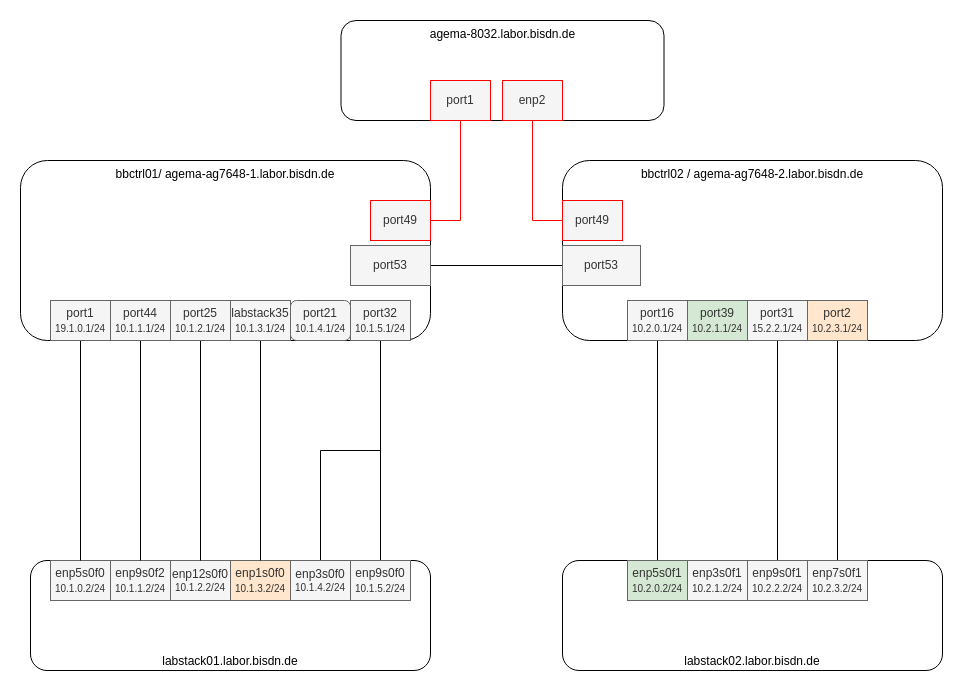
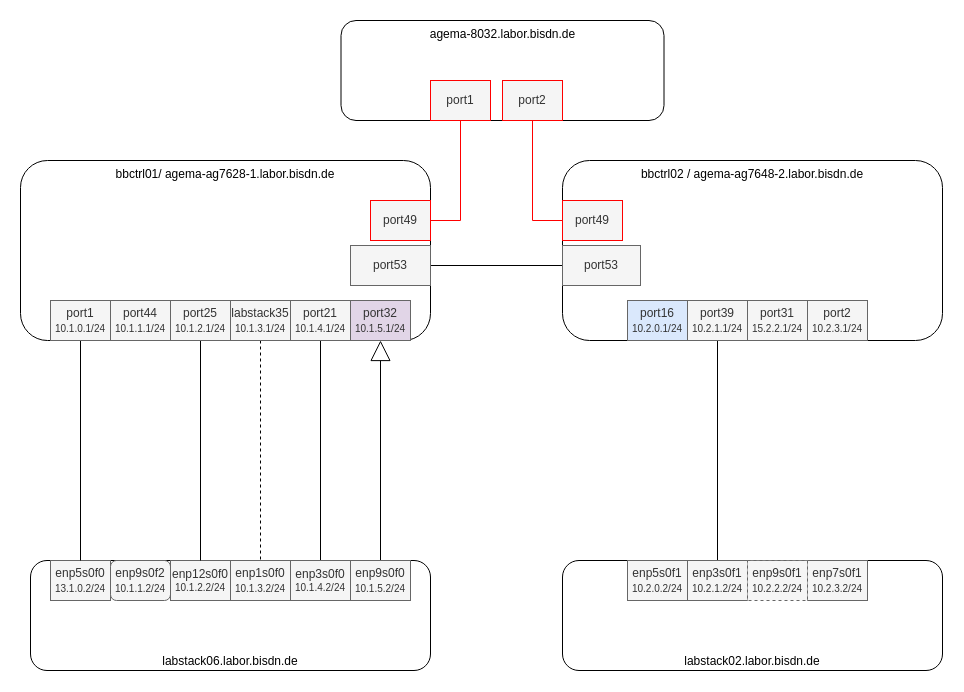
- <mxCell id="42" value="&lt;div&gt;enp2&lt;/div&gt;" style="rounded=0;whiteSpace=wrap;html=1;fillColor=#f5f5f5;strokeColor=#FF0000;fontColor=#333333;" parent="1" vertex="1"><mxGeometry x="502" y="80" width="60" height="40" as="geometry" /></mxCell>
+ <mxCell id="42" value="&lt;div&gt;port2&lt;/div&gt;" style="rounded=0;whiteSpace=wrap;html=1;fillColor=#f5f5f5;strokeColor=#FF0000;fontColor=#333333;" parent="1" vertex="1"><mxGeometry x="502" y="80" width="60" height="40" as="geometry" /></mxCell>
- <mxCell id="20" value="bbctrl01/ agema-ag7648-1.labor.bisdn.de" style="rounded=1;whiteSpace=wrap;html=1;verticalAlign=top;align=center;" parent="1" vertex="1"><mxGeometry x="20" y="160" width="410" height="180" as="geometry" /></mxCell>
+ <mxCell id="20" value="bbctrl01/ agema-ag7628-1.labor.bisdn.de" style="rounded=1;whiteSpace=wrap;html=1;verticalAlign=top;align=center;" parent="1" vertex="1"><mxGeometry x="20" y="160" width="410" height="180" as="geometry" /></mxCell>
- <mxCell id="27" value="port1&lt;br&gt;&lt;font style=&quot;font-size: 10px&quot;&gt;19.1.0.1/24&lt;/font&gt;" style="rounded=0;whiteSpace=wrap;html=1;fillColor=#f5f5f5;strokeColor=#666666;fontColor=#333333;" parent="1" vertex="1"><mxGeometry x="50" y="300" width="60" height="40" as="geometry" /></mxCell>
+ <mxCell id="27" value="port1&lt;br&gt;&lt;font style=&quot;font-size: 10px&quot;&gt;10.1.0.1/24&lt;/font&gt;" style="rounded=0;whiteSpace=wrap;html=1;fillColor=#f5f5f5;strokeColor=#666666;fontColor=#333333;" parent="1" vertex="1"><mxGeometry x="50" y="300" width="60" height="40" as="geometry" /></mxCell>
- <mxCell id="35" value="port21&lt;br&gt;&lt;font style=&quot;font-size: 10px&quot;&gt;10.1.4.1/24&lt;/font&gt;" style="whiteSpace=wrap;html=1;fillColor=#f5f5f5;strokeColor=#666666;fontColor=#333333;rounded=1;" parent="1" vertex="1"><mxGeometry x="290" y="300" width="60" height="40" as="geometry" /></mxCell>
+ <mxCell id="35" value="port21&lt;br&gt;&lt;font style=&quot;font-size: 10px&quot;&gt;10.1.4.1/24&lt;/font&gt;" style="rounded=0;whiteSpace=wrap;html=1;fillColor=#f5f5f5;strokeColor=#666666;fontColor=#333333;" parent="1" vertex="1"><mxGeometry x="290" y="300" width="60" height="40" as="geometry" /></mxCell>
- <mxCell id="34" value="&lt;div&gt;port32&lt;/div&gt;&lt;div&gt;&lt;font style=&quot;font-size: 10px&quot;&gt;10.1.5.1/24&lt;/font&gt;&lt;/div&gt;" style="rounded=0;whiteSpace=wrap;html=1;fillColor=#f5f5f5;strokeColor=#666666;fontColor=#333333;" parent="1" vertex="1"><mxGeometry x="350" y="300" width="60" height="40" as="geometry" /></mxCell>
+ <mxCell id="34" value="&lt;div&gt;port32&lt;/div&gt;&lt;div&gt;&lt;font style=&quot;font-size: 10px&quot;&gt;10.1.5.1/24&lt;/font&gt;&lt;/div&gt;" style="rounded=0;whiteSpace=wrap;html=1;fillColor=#e1d5e7;strokeColor=#666666;fontColor=#333333;" parent="1" vertex="1"><mxGeometry x="350" y="300" width="60" height="40" as="geometry" /></mxCell>
- <mxCell id="22" value="port16&lt;br style=&quot;font-size: 10px&quot;&gt;&lt;font size=&quot;1&quot;&gt;10.2.0.1/24&lt;/font&gt;" style="rounded=0;whiteSpace=wrap;html=1;fillColor=#f5f5f5;strokeColor=#666666;fontColor=#333333;" parent="1" vertex="1"><mxGeometry x="627" y="300" width="60" height="40" as="geometry" /></mxCell>
+ <mxCell id="22" value="port16&lt;br style=&quot;font-size: 10px&quot;&gt;&lt;font size=&quot;1&quot;&gt;10.2.0.1/24&lt;/font&gt;" style="rounded=0;whiteSpace=wrap;html=1;fillColor=#dae8fc;strokeColor=#666666;fontColor=#333333;" parent="1" vertex="1"><mxGeometry x="627" y="300" width="60" height="40" as="geometry" /></mxCell>
- <mxCell id="23" value="port39&lt;br style=&quot;font-size: 10px&quot;&gt;&lt;font size=&quot;1&quot;&gt;10.2.1.1/24&lt;/font&gt;" style="rounded=0;whiteSpace=wrap;html=1;fillColor=#d5e8d4;strokeColor=#666666;fontColor=#333333;" parent="1" vertex="1"><mxGeometry x="687" y="300" width="60" height="40" as="geometry" /></mxCell>
+ <mxCell id="23" value="port39&lt;br style=&quot;font-size: 10px&quot;&gt;&lt;font size=&quot;1&quot;&gt;10.2.1.1/24&lt;/font&gt;" style="rounded=0;whiteSpace=wrap;html=1;fillColor=#f5f5f5;strokeColor=#666666;fontColor=#333333;" parent="1" vertex="1"><mxGeometry x="687" y="300" width="60" height="40" as="geometry" /></mxCell>
- <mxCell id="24" value="port2&lt;br&gt;&lt;font style=&quot;font-size: 10px&quot;&gt;10.2.3.1/24&lt;/font&gt;" style="rounded=0;whiteSpace=wrap;html=1;fillColor=#ffe6cc;strokeColor=#666666;fontColor=#333333;" parent="1" vertex="1"><mxGeometry x="807" y="300" width="60" height="40" as="geometry" /></mxCell>
+ <mxCell id="24" value="port2&lt;br&gt;&lt;font style=&quot;font-size: 10px&quot;&gt;10.2.3.1/24&lt;/font&gt;" style="rounded=0;whiteSpace=wrap;html=1;fillColor=#f5f5f5;strokeColor=#666666;fontColor=#333333;" parent="1" vertex="1"><mxGeometry x="807" y="300" width="60" height="40" as="geometry" /></mxCell>
- <mxCell id="28" style="edgeStyle=orthogonalEdgeStyle;rounded=0;orthogonalLoop=1;jettySize=auto;html=1;exitX=0.5;exitY=1;exitDx=0;exitDy=0;entryX=0.5;entryY=1;entryDx=0;entryDy=0;endArrow=none;endFill=0;endSize=18;" parent="1" source="29" target="13" edge="1"><mxGeometry relative="1" as="geometry" /></mxCell>
- <mxCell id="30" style="edgeStyle=orthogonalEdgeStyle;rounded=0;orthogonalLoop=1;jettySize=auto;html=1;exitX=0.5;exitY=1;exitDx=0;exitDy=0;entryX=0.5;entryY=1;entryDx=0;entryDy=0;endArrow=none;endFill=0;endSize=18;" parent="1" source="31" target="14" edge="1"><mxGeometry relative="1" as="geometry" /></mxCell>
+ <mxCell id="30" style="edgeStyle=orthogonalEdgeStyle;rounded=0;orthogonalLoop=1;jettySize=auto;html=1;exitX=0.5;exitY=1;exitDx=0;exitDy=0;entryX=0.5;entryY=1;entryDx=0;entryDy=0;endArrow=none;endFill=0;endSize=18;dashed=1;" parent="1" source="31" target="14" edge="1"><mxGeometry relative="1" as="geometry" /></mxCell>
- <mxCell id="18" style="edgeStyle=orthogonalEdgeStyle;rounded=0;orthogonalLoop=1;jettySize=auto;html=1;exitX=0.5;exitY=1;exitDx=0;exitDy=0;endArrow=none;endFill=0;endSize=18;" parent="1" source="19" target="34" edge="1"><mxGeometry relative="1" as="geometry" /></mxCell>
+ <mxCell id="18" style="edgeStyle=orthogonalEdgeStyle;rounded=0;orthogonalLoop=1;jettySize=auto;html=1;exitX=0.5;exitY=1;exitDx=0;exitDy=0;entryX=0.5;entryY=1;entryDx=0;entryDy=0;endArrow=none;endFill=0;endSize=18;" parent="1" source="19" target="35" edge="1"><mxGeometry relative="1" as="geometry" /></mxCell>
- <mxCell id="4" style="edgeStyle=orthogonalEdgeStyle;rounded=0;orthogonalLoop=1;jettySize=auto;html=1;exitX=0.5;exitY=0;exitDx=0;exitDy=0;entryX=0.5;entryY=1;entryDx=0;entryDy=0;endArrow=none;endFill=0;endSize=18;" parent="1" source="5" target="22" edge="1"><mxGeometry relative="1" as="geometry" /></mxCell>
+ <mxCell id="6" style="edgeStyle=orthogonalEdgeStyle;rounded=0;orthogonalLoop=1;jettySize=auto;html=1;exitX=0.5;exitY=0;exitDx=0;exitDy=0;entryX=0.5;entryY=1;entryDx=0;entryDy=0;endArrow=none;endFill=0;endSize=18;" parent="1" source="7" target="23" edge="1"><mxGeometry relative="1" as="geometry" /></mxCell>
- <mxCell id="10" style="edgeStyle=orthogonalEdgeStyle;rounded=0;orthogonalLoop=1;jettySize=auto;html=1;exitX=0.5;exitY=0;exitDx=0;exitDy=0;entryX=0.5;entryY=1;entryDx=0;entryDy=0;endArrow=none;endFill=0;endSize=18;" parent="1" source="11" target="25" edge="1"><mxGeometry relative="1" as="geometry" /></mxCell>
- <mxCell id="8" style="edgeStyle=orthogonalEdgeStyle;rounded=0;orthogonalLoop=1;jettySize=auto;html=1;exitX=0.5;exitY=0;exitDx=0;exitDy=0;entryX=0.5;entryY=1;entryDx=0;entryDy=0;endArrow=none;endFill=0;endSize=18;" parent="1" source="9" target="24" edge="1"><mxGeometry relative="1" as="geometry" /></mxCell>
- <mxCell id="16" style="edgeStyle=orthogonalEdgeStyle;rounded=0;orthogonalLoop=1;jettySize=auto;html=1;exitX=0.5;exitY=1;exitDx=0;exitDy=0;entryX=0.5;entryY=1;entryDx=0;entryDy=0;endArrow=none;endFill=0;endSize=18;" parent="1" source="17" target="34" edge="1"><mxGeometry relative="1" as="geometry" /></mxCell>
+ <mxCell id="16" style="edgeStyle=orthogonalEdgeStyle;rounded=0;orthogonalLoop=1;jettySize=auto;html=1;exitX=0.5;exitY=1;exitDx=0;exitDy=0;entryX=0.5;entryY=1;entryDx=0;entryDy=0;endArrow=block;endFill=0;endSize=18;" parent="1" source="17" target="34" edge="1"><mxGeometry relative="1" as="geometry" /></mxCell>
- <mxCell id="12" value="enp5s0f0&lt;br&gt;&lt;font style=&quot;font-size: 10px&quot;&gt;10.1.0.2/24&lt;/font&gt;" style="rounded=0;whiteSpace=wrap;html=1;fillColor=#f5f5f5;strokeColor=#666666;fontColor=#333333;direction=west;" parent="1" vertex="1"><mxGeometry x="50" y="560" width="60" height="40" as="geometry" /></mxCell>
+ <mxCell id="12" value="enp5s0f0&lt;br&gt;&lt;font style=&quot;font-size: 10px&quot;&gt;13.1.0.2/24&lt;/font&gt;" style="rounded=0;whiteSpace=wrap;html=1;fillColor=#f5f5f5;strokeColor=#666666;fontColor=#333333;direction=west;" parent="1" vertex="1"><mxGeometry x="50" y="560" width="60" height="40" as="geometry" /></mxCell>
- <mxCell id="13" value="enp9s0f2&lt;br style=&quot;font-size: 10px&quot;&gt;&lt;font size=&quot;1&quot;&gt;10.1.1.2/24&lt;/font&gt;" style="rounded=0;whiteSpace=wrap;html=1;fillColor=#f5f5f5;strokeColor=#666666;fontColor=#333333;direction=west;" parent="1" vertex="1"><mxGeometry x="110" y="560" width="60" height="40" as="geometry" /></mxCell>
+ <mxCell id="13" value="enp9s0f2&lt;br style=&quot;font-size: 10px&quot;&gt;&lt;font size=&quot;1&quot;&gt;10.1.1.2/24&lt;/font&gt;" style="whiteSpace=wrap;html=1;fillColor=#f5f5f5;strokeColor=#666666;fontColor=#333333;direction=west;rounded=1;" parent="1" vertex="1"><mxGeometry x="110" y="560" width="60" height="40" as="geometry" /></mxCell>
- <mxCell id="14" value="enp1s0f0&lt;br style=&quot;font-size: 10px&quot;&gt;&lt;font size=&quot;1&quot;&gt;10.1.3.2/24&lt;/font&gt;" style="rounded=0;whiteSpace=wrap;html=1;fillColor=#ffe6cc;strokeColor=#666666;fontColor=#333333;direction=west;" parent="1" vertex="1"><mxGeometry x="230" y="560" width="60" height="40" as="geometry" /></mxCell>
+ <mxCell id="14" value="enp1s0f0&lt;br style=&quot;font-size: 10px&quot;&gt;&lt;font size=&quot;1&quot;&gt;10.1.3.2/24&lt;/font&gt;" style="rounded=0;whiteSpace=wrap;html=1;fillColor=#f5f5f5;strokeColor=#666666;fontColor=#333333;direction=west;" parent="1" vertex="1"><mxGeometry x="230" y="560" width="60" height="40" as="geometry" /></mxCell>
- <mxCell id="5" value="enp5s0f1&lt;br style=&quot;font-size: 10px&quot;&gt;&lt;font size=&quot;1&quot;&gt;10.2.0.2/24&lt;/font&gt;" style="rounded=0;whiteSpace=wrap;html=1;fillColor=#d5e8d4;strokeColor=#666666;fontColor=#333333;" parent="1" vertex="1"><mxGeometry x="627" y="560" width="60" height="40" as="geometry" /></mxCell>
+ <mxCell id="5" value="enp5s0f1&lt;br style=&quot;font-size: 10px&quot;&gt;&lt;font size=&quot;1&quot;&gt;10.2.0.2/24&lt;/font&gt;" style="rounded=0;whiteSpace=wrap;html=1;fillColor=#f5f5f5;strokeColor=#666666;fontColor=#333333;" parent="1" vertex="1"><mxGeometry x="627" y="560" width="60" height="40" as="geometry" /></mxCell>
- <mxCell id="11" value="&lt;div&gt;enp9s0f1&lt;/div&gt;&lt;div&gt;&lt;font style=&quot;font-size: 10px&quot;&gt;10.2.2.2/24&lt;/font&gt;&lt;/div&gt;" style="rounded=0;whiteSpace=wrap;html=1;fillColor=#f5f5f5;strokeColor=#666666;fontColor=#333333;" parent="1" vertex="1"><mxGeometry x="747" y="560" width="60" height="40" as="geometry" /></mxCell>
+ <mxCell id="11" value="&lt;div&gt;enp9s0f1&lt;/div&gt;&lt;div&gt;&lt;font style=&quot;font-size: 10px&quot;&gt;10.2.2.2/24&lt;/font&gt;&lt;/div&gt;" style="rounded=0;whiteSpace=wrap;html=1;fillColor=#f5f5f5;strokeColor=#666666;fontColor=#333333;dashed=1;" parent="1" vertex="1"><mxGeometry x="747" y="560" width="60" height="40" as="geometry" /></mxCell>
- <mxCell id="2" value="labstack01.labor.bisdn.de" style="rounded=1;whiteSpace=wrap;html=1;verticalAlign=bottom;" parent="1" vertex="1"><mxGeometry x="30" y="560" width="400" height="110" as="geometry" /></mxCell>
+ <mxCell id="2" value="labstack06.labor.bisdn.de" style="rounded=1;whiteSpace=wrap;html=1;verticalAlign=bottom;" parent="1" vertex="1"><mxGeometry x="30" y="560" width="400" height="110" as="geometry" /></mxCell>
